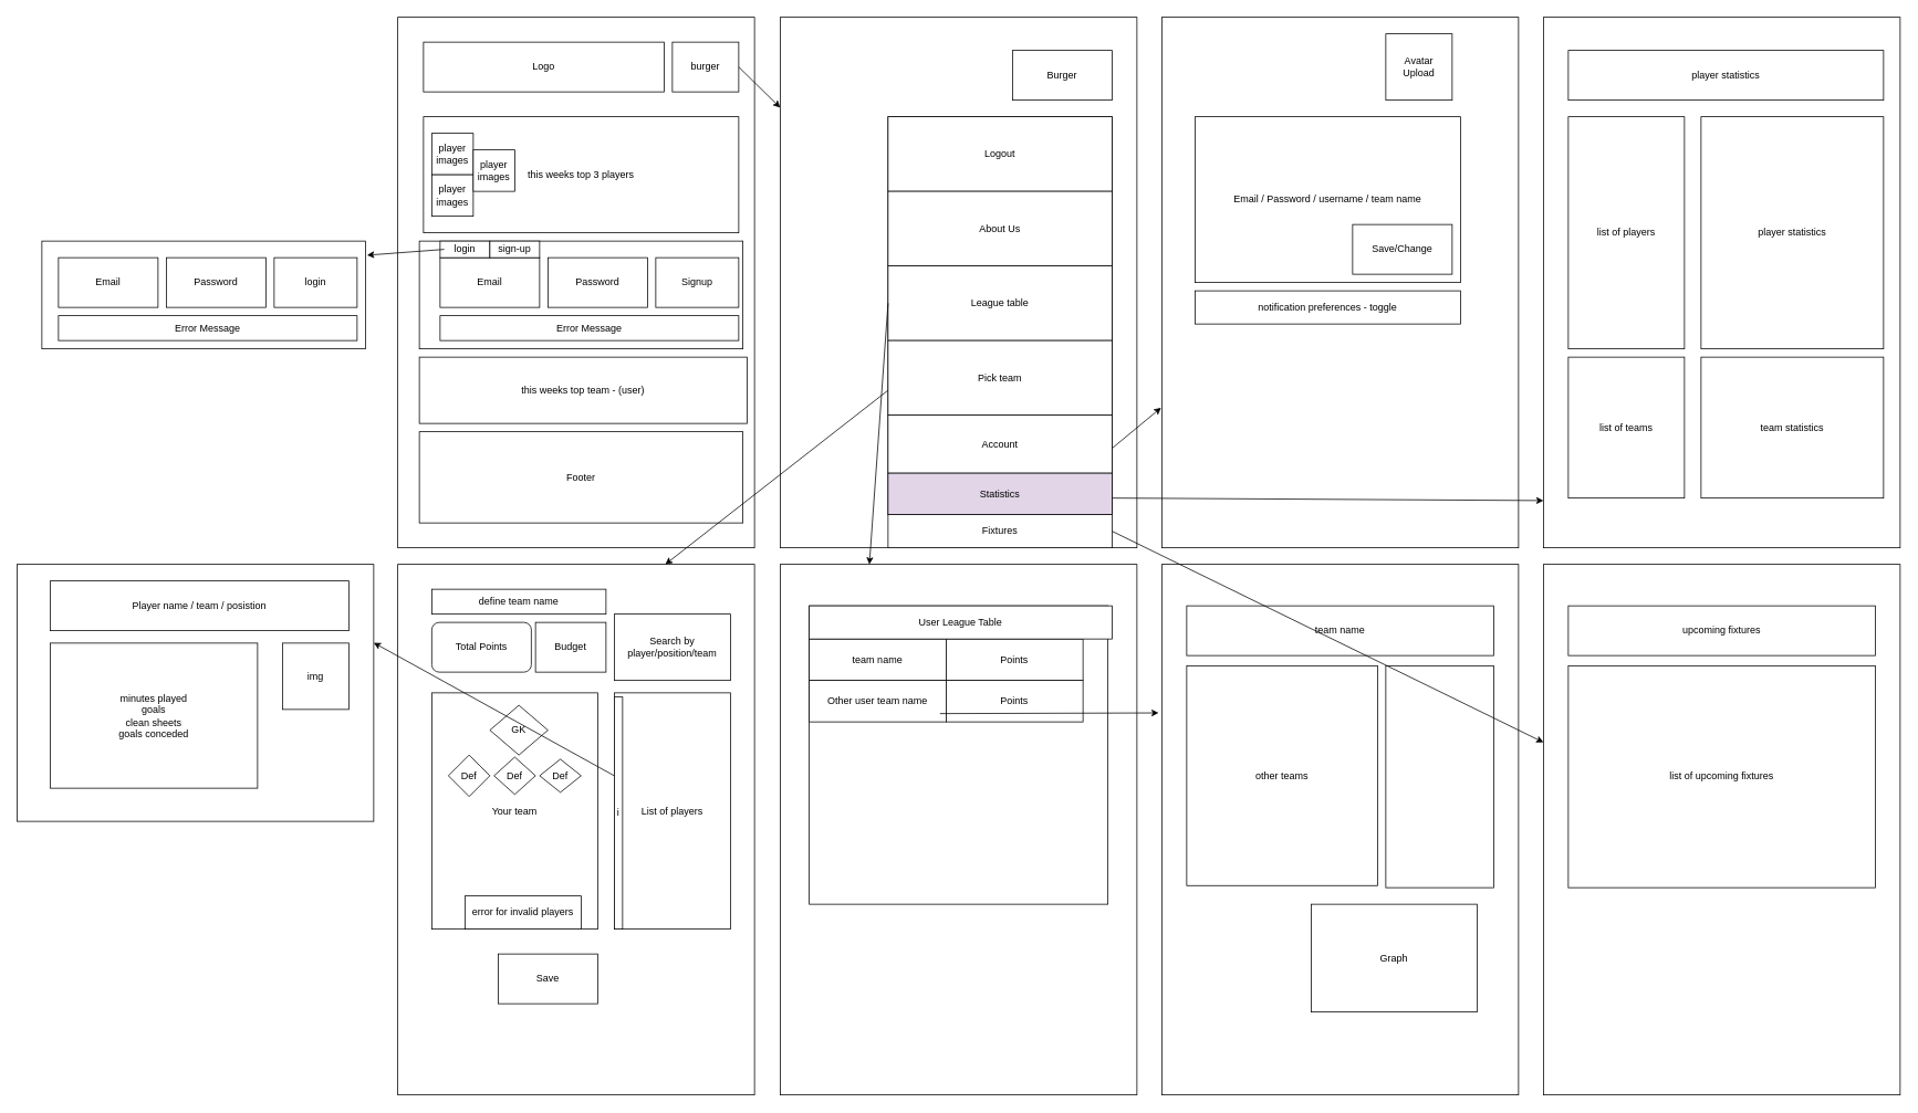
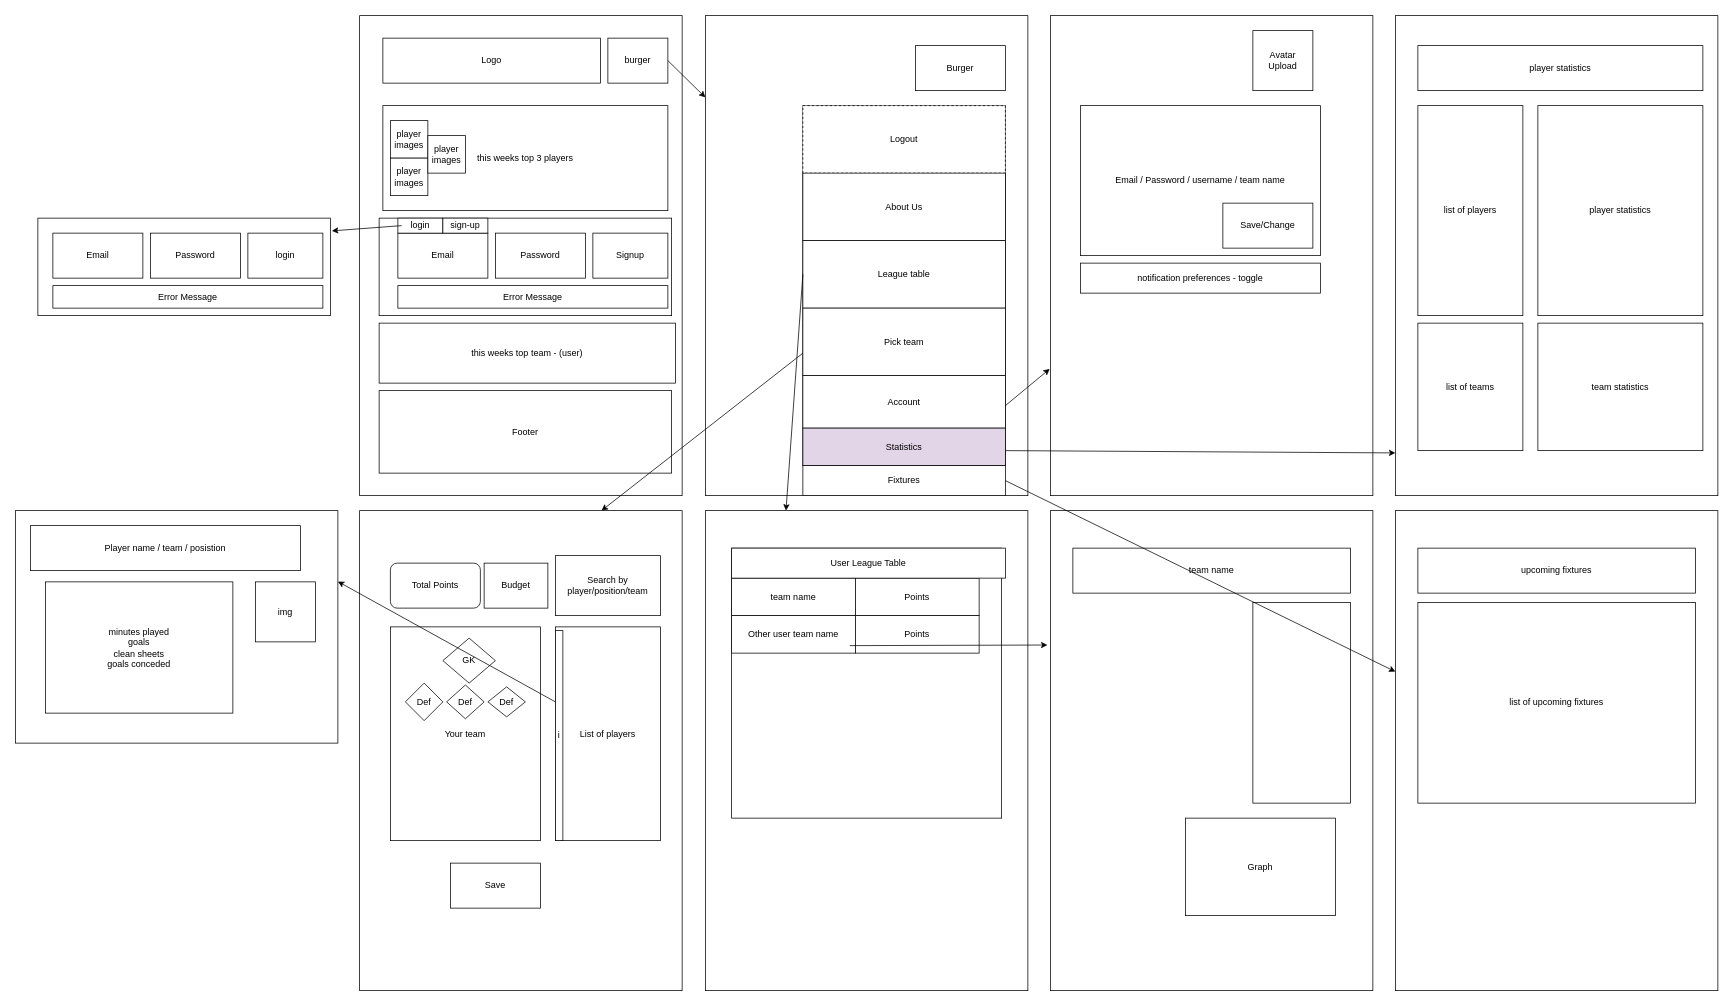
- <mxCell id="14" value="Logout" style="rounded=0;whiteSpace=wrap;html=1;" parent="1" vertex="1"><mxGeometry x="1070" y="140" width="270" height="90" as="geometry" /></mxCell>
+ <mxCell id="14" value="Logout" style="rounded=0;whiteSpace=wrap;html=1;dashed=1;" parent="1" vertex="1"><mxGeometry x="1070" y="140" width="270" height="90" as="geometry" /></mxCell>
- <mxCell id="59" value="define team name" style="rounded=0;whiteSpace=wrap;html=1;" vertex="1" parent="1"><mxGeometry x="520" y="710" width="210" height="30" as="geometry" /></mxCell>
- <mxCell id="48" value="Player name / team / posistion" style="rounded=0;whiteSpace=wrap;html=1;" parent="1" vertex="1"><mxGeometry x="60" y="700" width="360" height="60" as="geometry" /></mxCell>
+ <mxCell id="48" value="Player name / team / posistion" style="rounded=0;whiteSpace=wrap;html=1;" parent="1" vertex="1"><mxGeometry x="40" y="700" width="360" height="60" as="geometry" /></mxCell>
- <mxCell id="56" value="other teams" style="rounded=0;whiteSpace=wrap;html=1;" vertex="1" parent="1"><mxGeometry x="1430" y="802.5" width="230" height="265" as="geometry" /></mxCell>
- <mxCell id="45" value="error for invalid players" style="rounded=0;whiteSpace=wrap;html=1;" parent="1" vertex="1"><mxGeometry x="560" y="1080" width="140" height="40" as="geometry" /></mxCell>
